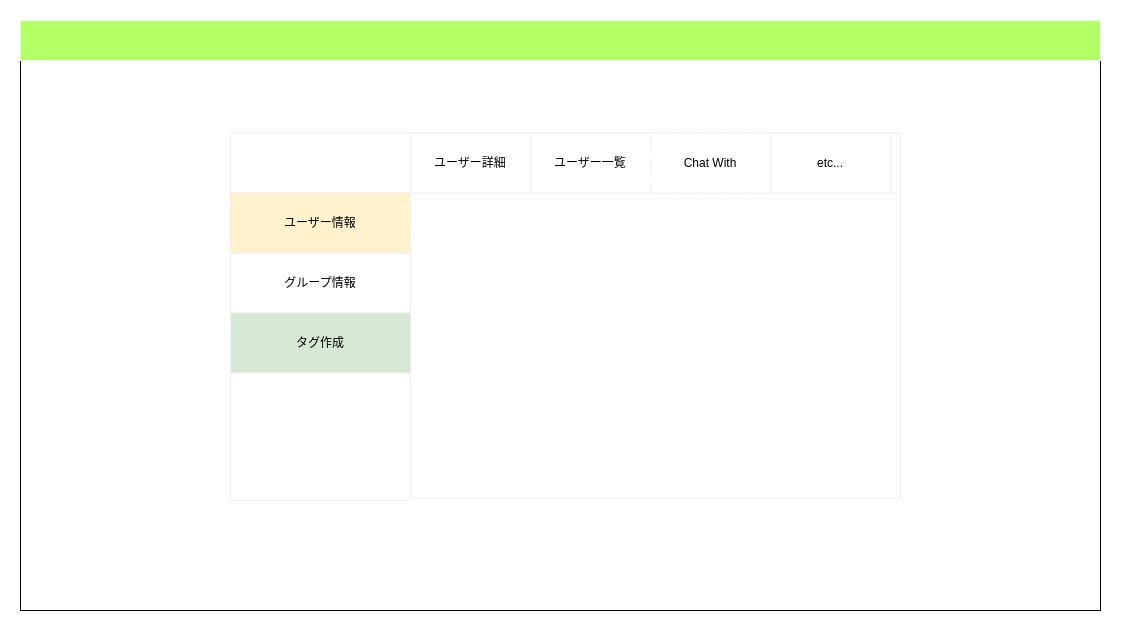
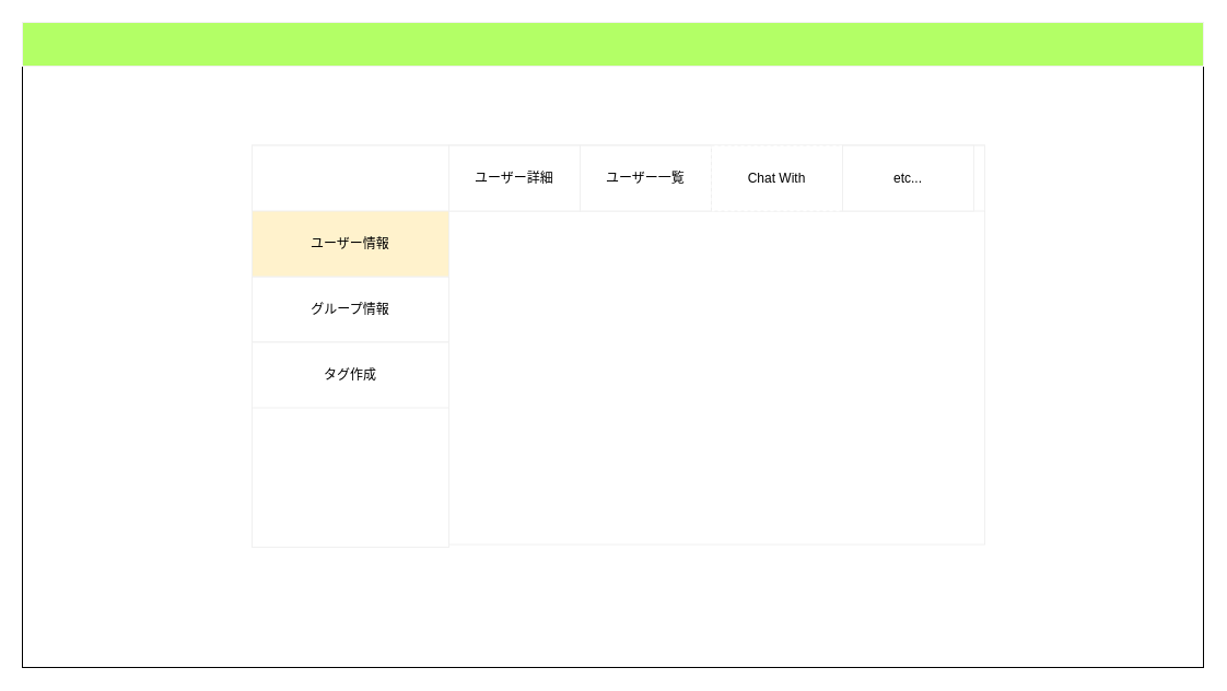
- <mxCell id="13" value="タグ作成" style="rounded=0;whiteSpace=wrap;html=1;strokeColor=#F0F0F0;fillColor=#d5e8d4;" vertex="1" parent="1"><mxGeometry x="230" y="312.5" width="180" height="60" as="geometry" /></mxCell>
+ <mxCell id="13" value="タグ作成" style="rounded=0;whiteSpace=wrap;html=1;strokeColor=#F0F0F0;fillColor=#FFFFFF;" vertex="1" parent="1"><mxGeometry x="230" y="312.5" width="180" height="60" as="geometry" /></mxCell>
